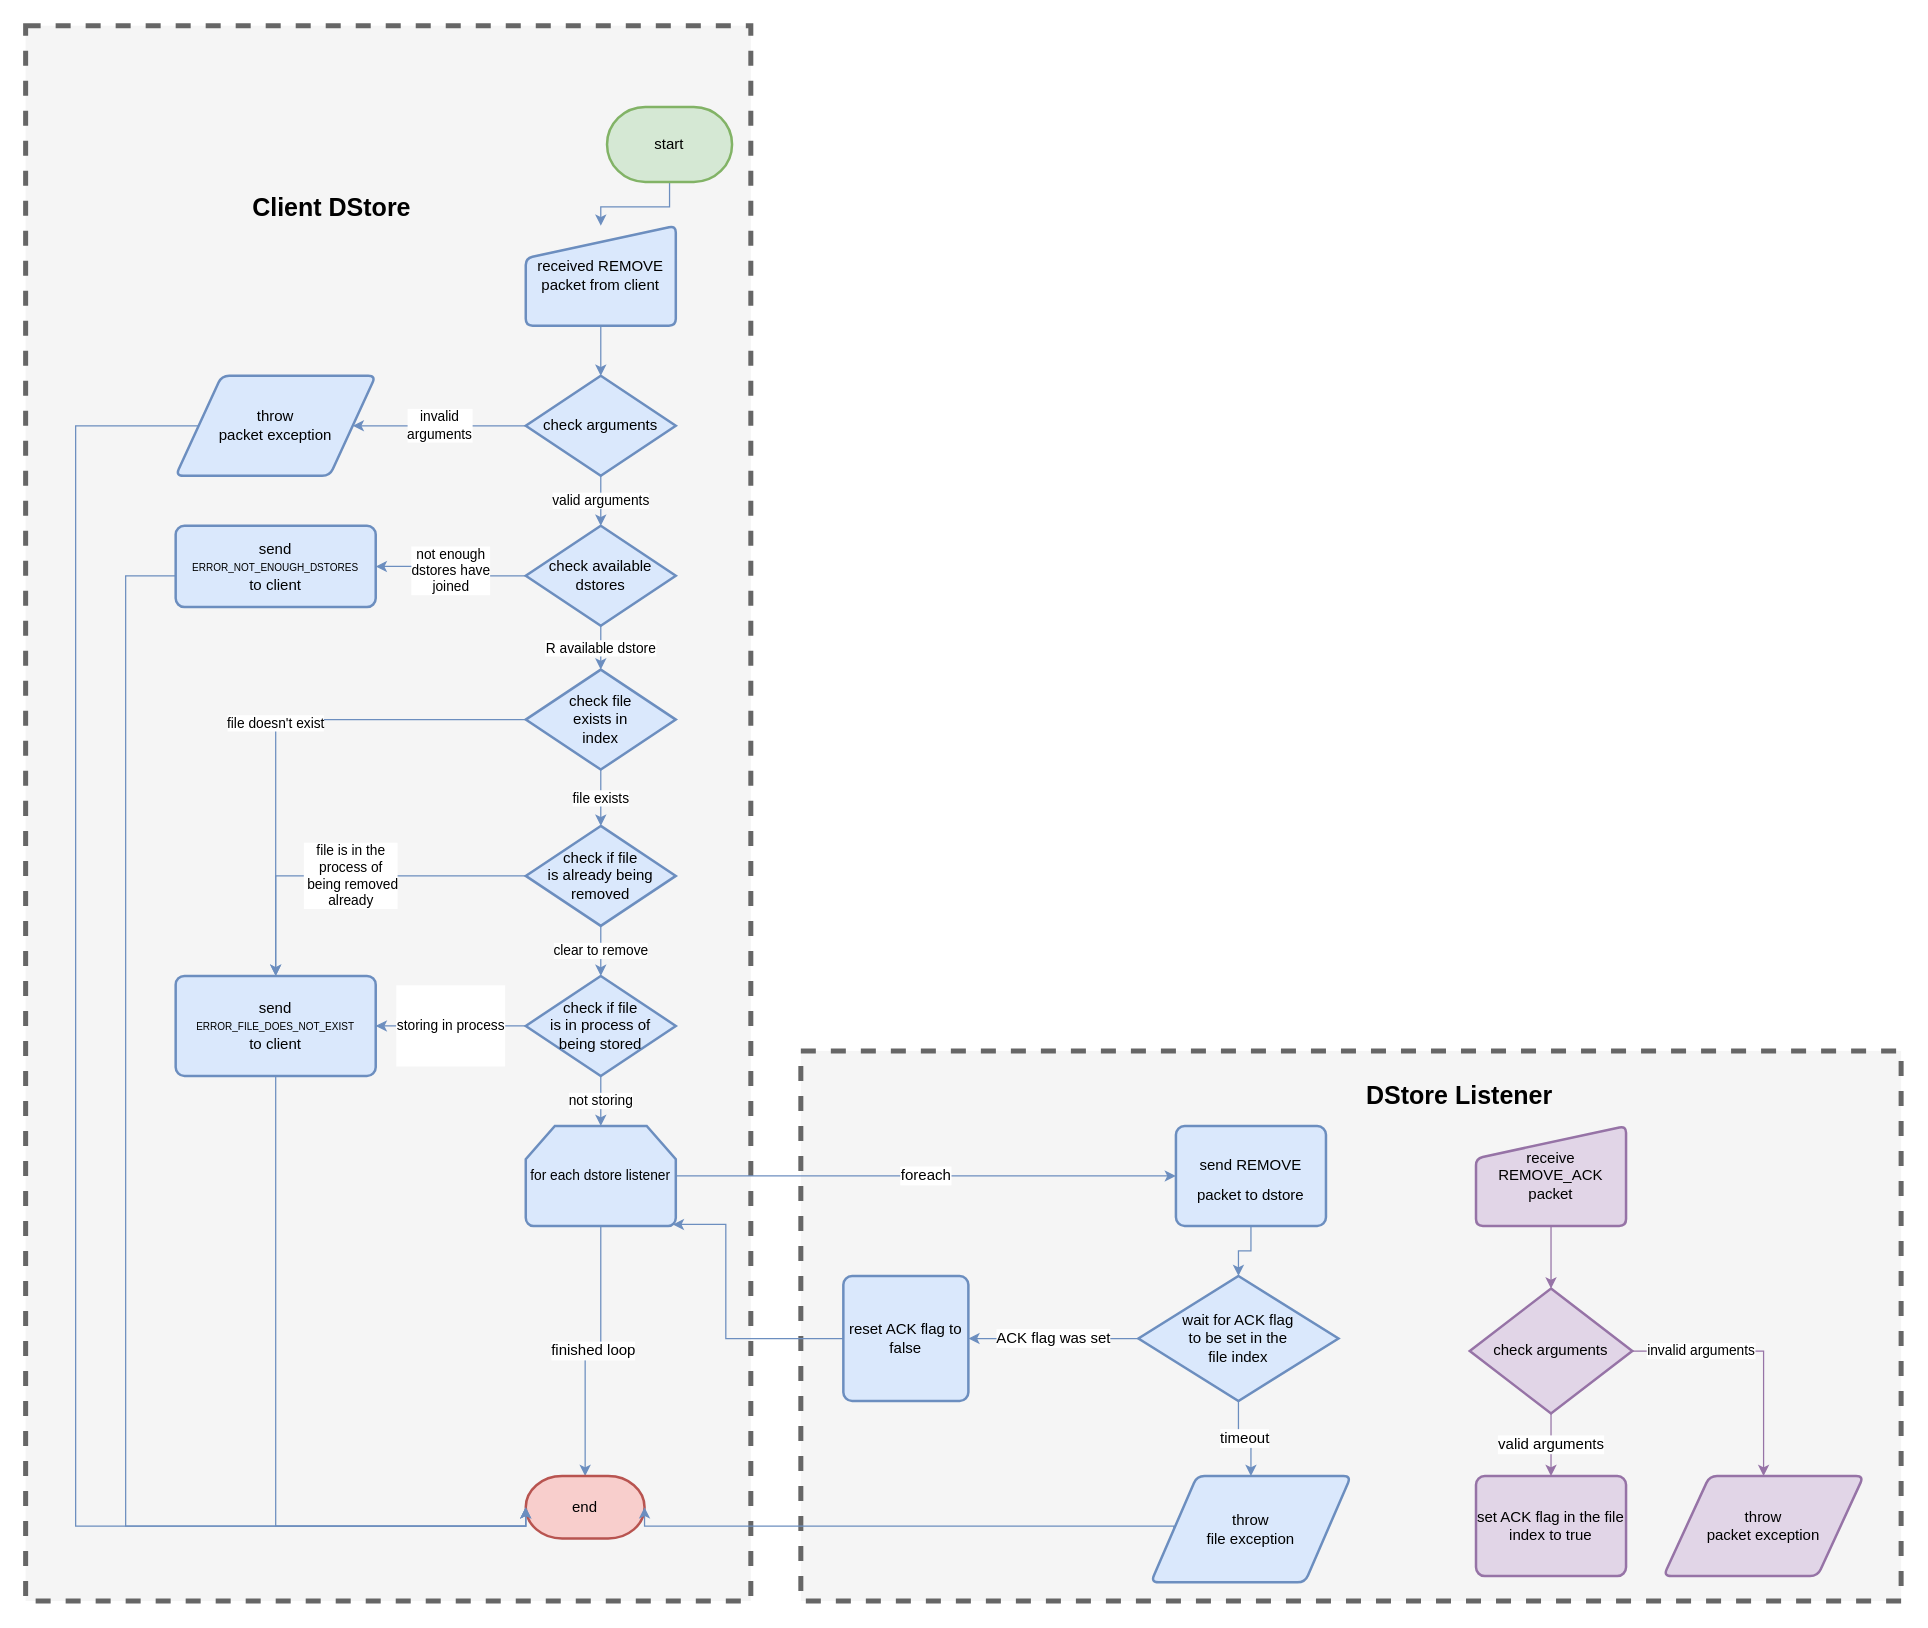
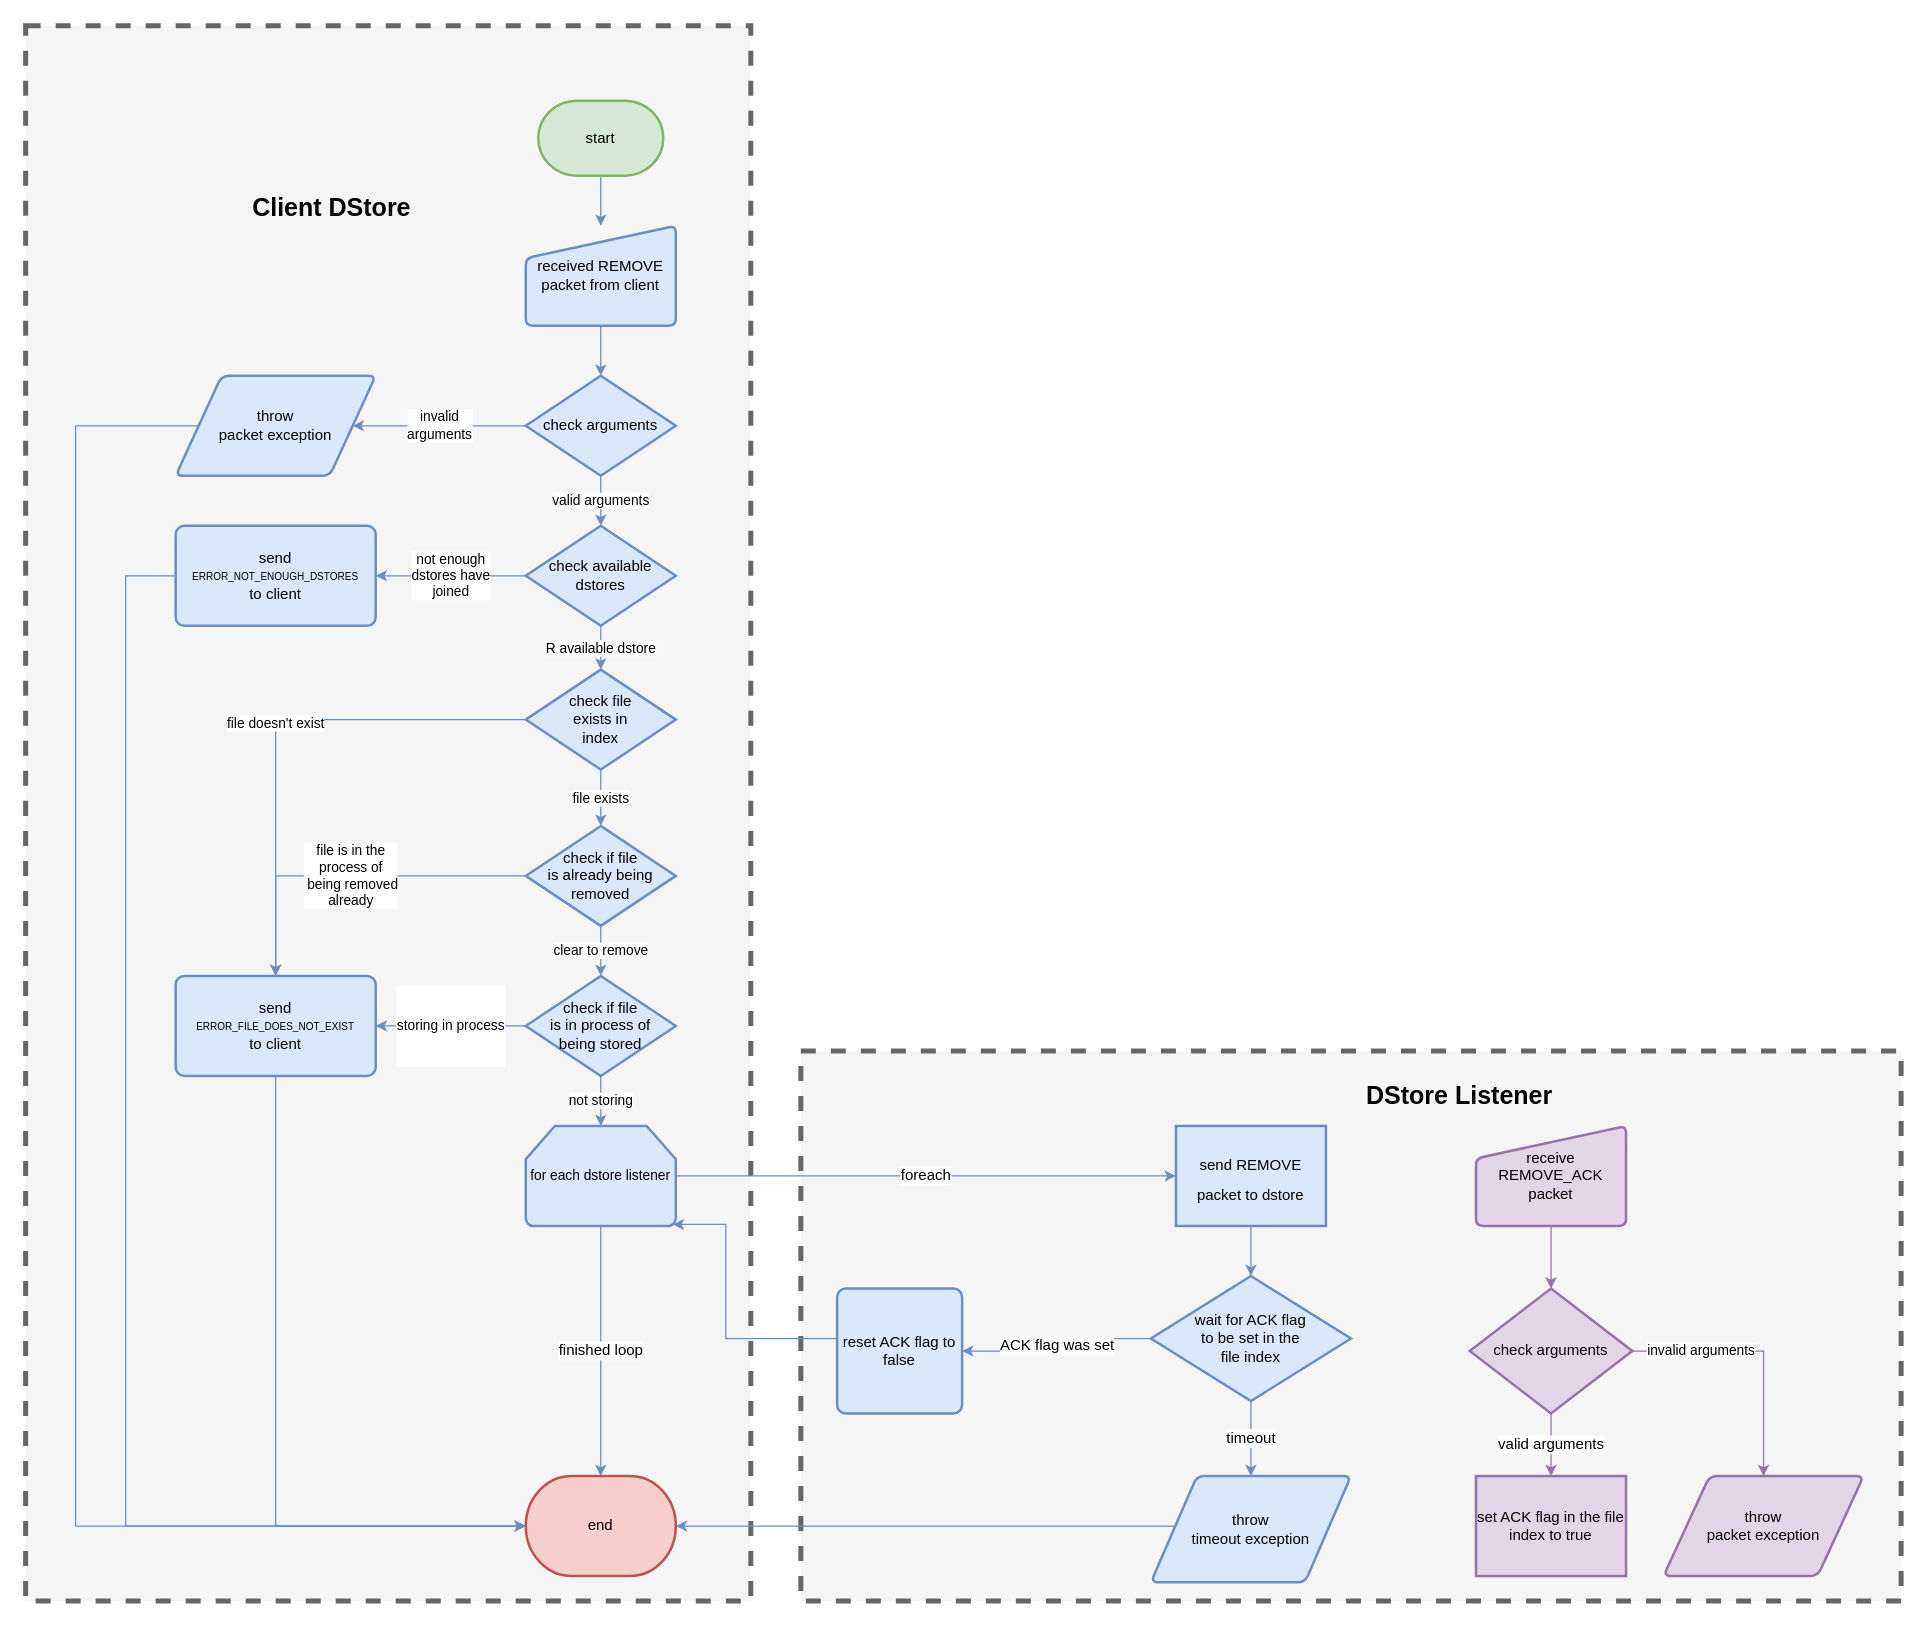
- <mxCell id="30" value="start" style="strokeWidth=2;html=1;shape=mxgraph.flowchart.terminator;whiteSpace=wrap;fontSize=12;fillColor=#d5e8d4;strokeColor=#82b366;" parent="1" vertex="1"><mxGeometry x="485" y="85" width="100" height="60" as="geometry" /></mxCell>
+ <mxCell id="30" value="start" style="strokeWidth=2;html=1;shape=mxgraph.flowchart.terminator;whiteSpace=wrap;fontSize=12;fillColor=#d5e8d4;strokeColor=#82b366;" parent="1" vertex="1"><mxGeometry x="430" y="80" width="100" height="60" as="geometry" /></mxCell>
- <mxCell id="40" value="send&lt;br&gt;&lt;font style=&quot;font-size: 8px&quot;&gt;ERROR_NOT_ENOUGH_DSTORES&lt;/font&gt;&lt;br&gt;to client" style="rounded=1;whiteSpace=wrap;html=1;absoluteArcSize=1;arcSize=14;strokeWidth=2;fillColor=#dae8fc;strokeColor=#6c8ebf;" parent="1" vertex="1"><mxGeometry x="140" y="420" width="160" height="65" as="geometry" /></mxCell>
+ <mxCell id="40" value="send&lt;br&gt;&lt;font style=&quot;font-size: 8px&quot;&gt;ERROR_NOT_ENOUGH_DSTORES&lt;/font&gt;&lt;br&gt;to client" style="rounded=1;whiteSpace=wrap;html=1;absoluteArcSize=1;arcSize=14;strokeWidth=2;fillColor=#dae8fc;strokeColor=#6c8ebf;" parent="1" vertex="1"><mxGeometry x="140" y="420" width="160" height="80" as="geometry" /></mxCell>
- <mxCell id="20" value="&lt;font style=&quot;font-size: 12px&quot;&gt;send REMOVE packet to dstore&lt;/font&gt;" style="rounded=1;whiteSpace=wrap;html=1;absoluteArcSize=1;arcSize=14;strokeWidth=2;fontSize=20;fillColor=#dae8fc;strokeColor=#6c8ebf;" parent="1" vertex="1"><mxGeometry x="940" y="900" width="120" height="80" as="geometry" /></mxCell>
+ <mxCell id="20" value="&lt;font style=&quot;font-size: 12px&quot;&gt;send REMOVE packet to dstore&lt;/font&gt;" style="whiteSpace=wrap;html=1;absoluteArcSize=1;arcSize=14;strokeWidth=2;fontSize=20;fillColor=#dae8fc;strokeColor=#6c8ebf;rounded=0;" parent="1" vertex="1"><mxGeometry x="940" y="900" width="120" height="80" as="geometry" /></mxCell>
- <mxCell id="35" value="reset ACK flag to false" style="rounded=1;whiteSpace=wrap;html=1;absoluteArcSize=1;arcSize=14;strokeWidth=2;fontSize=12;fillColor=#dae8fc;strokeColor=#6c8ebf;" parent="1" vertex="1"><mxGeometry x="674" y="1020" width="100" height="100" as="geometry" /></mxCell>
+ <mxCell id="35" value="reset ACK flag to false" style="rounded=1;whiteSpace=wrap;html=1;absoluteArcSize=1;arcSize=14;strokeWidth=2;fontSize=12;fillColor=#dae8fc;strokeColor=#6c8ebf;" parent="1" vertex="1"><mxGeometry x="669" y="1030" width="100" height="100" as="geometry" /></mxCell>
- <mxCell id="23" value="wait for ACK flag &lt;br&gt;to be set in the &lt;br&gt;file index" style="strokeWidth=2;html=1;shape=mxgraph.flowchart.decision;whiteSpace=wrap;fontSize=12;fillColor=#dae8fc;strokeColor=#6c8ebf;" parent="1" vertex="1"><mxGeometry x="910" y="1020" width="160" height="100" as="geometry" /></mxCell>
+ <mxCell id="23" value="wait for ACK flag &lt;br&gt;to be set in the &lt;br&gt;file index" style="strokeWidth=2;html=1;shape=mxgraph.flowchart.decision;whiteSpace=wrap;fontSize=12;fillColor=#dae8fc;strokeColor=#6c8ebf;" parent="1" vertex="1"><mxGeometry x="920" y="1020" width="160" height="100" as="geometry" /></mxCell>
- <mxCell id="24" value="end" style="strokeWidth=2;html=1;shape=mxgraph.flowchart.terminator;whiteSpace=wrap;fontSize=12;fillColor=#f8cecc;strokeColor=#b85450;" parent="1" vertex="1"><mxGeometry x="420" y="1180" width="95" height="50" as="geometry" /></mxCell>
+ <mxCell id="24" value="end" style="strokeWidth=2;html=1;shape=mxgraph.flowchart.terminator;whiteSpace=wrap;fontSize=12;fillColor=#f8cecc;strokeColor=#b85450;" parent="1" vertex="1"><mxGeometry x="420" y="1180" width="120" height="80" as="geometry" /></mxCell>
- <mxCell id="33" value="set ACK flag in the file index to true" style="rounded=1;whiteSpace=wrap;html=1;absoluteArcSize=1;arcSize=14;strokeWidth=2;fontSize=12;fillColor=#e1d5e7;strokeColor=#9673a6;" parent="1" vertex="1"><mxGeometry x="1180" y="1180" width="120" height="80" as="geometry" /></mxCell>
+ <mxCell id="33" value="set ACK flag in the file index to true" style="whiteSpace=wrap;html=1;absoluteArcSize=1;arcSize=14;strokeWidth=2;fontSize=12;fillColor=#e1d5e7;strokeColor=#9673a6;rounded=0;" parent="1" vertex="1"><mxGeometry x="1180" y="1180" width="120" height="80" as="geometry" /></mxCell>
- <mxCell id="28" value="throw&lt;br&gt;file exception" style="shape=parallelogram;html=1;strokeWidth=2;perimeter=parallelogramPerimeter;whiteSpace=wrap;rounded=1;arcSize=12;size=0.23;fontSize=12;fillColor=#dae8fc;strokeColor=#6c8ebf;" parent="1" vertex="1"><mxGeometry x="920" y="1180" width="160" height="85" as="geometry" /></mxCell>
+ <mxCell id="28" value="throw&lt;br&gt;timeout exception" style="shape=parallelogram;html=1;strokeWidth=2;perimeter=parallelogramPerimeter;whiteSpace=wrap;rounded=1;arcSize=12;size=0.23;fontSize=12;fillColor=#dae8fc;strokeColor=#6c8ebf;" parent="1" vertex="1"><mxGeometry x="920" y="1180" width="160" height="85" as="geometry" /></mxCell>
